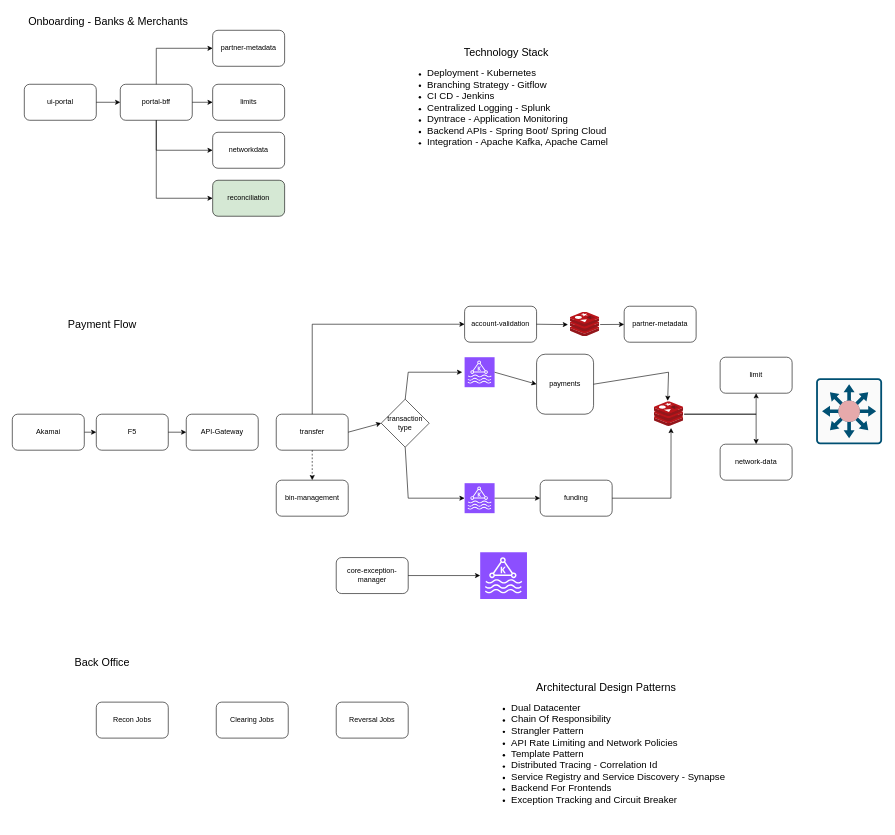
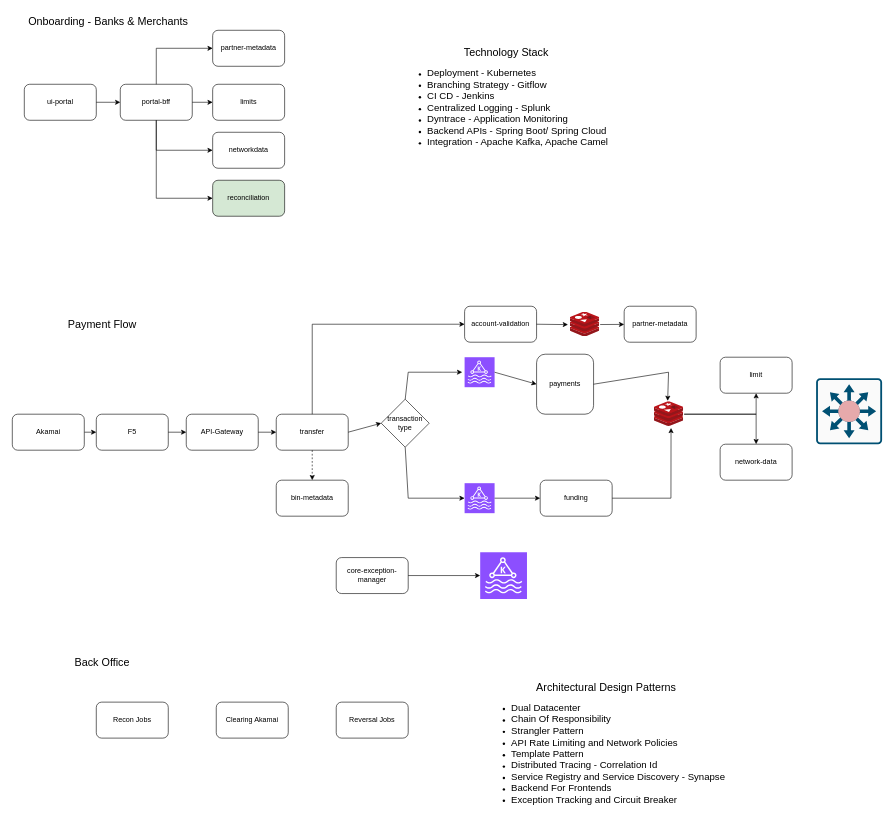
+ <mxCell id="40" style="edgeStyle=orthogonalEdgeStyle;rounded=0;orthogonalLoop=1;jettySize=auto;html=1;entryX=0;entryY=0.5;entryDx=0;entryDy=0;exitX=1;exitY=0.5;exitDx=0;exitDy=0;" parent="1" source="37" target="15" edge="1"><mxGeometry relative="1" as="geometry"><mxPoint x="290" y="730" as="sourcePoint" /><mxPoint x="320" y="730" as="targetPoint" /></mxGeometry></mxCell>
- <mxCell id="54" value="bin-management" style="rounded=1;whiteSpace=wrap;html=1;" vertex="1" parent="1"><mxGeometry x="460" y="800" width="120" height="60" as="geometry" /></mxCell>
+ <mxCell id="54" value="bin-metadata" style="rounded=1;whiteSpace=wrap;html=1;" vertex="1" parent="1"><mxGeometry x="460" y="800" width="120" height="60" as="geometry" /></mxCell>
- <mxCell id="52" value="Clearing Jobs" style="rounded=1;whiteSpace=wrap;html=1;" vertex="1" parent="1"><mxGeometry x="360" y="1170" width="120" height="60" as="geometry" /></mxCell>
+ <mxCell id="52" value="Clearing Akamai" style="rounded=1;whiteSpace=wrap;html=1;" vertex="1" parent="1"><mxGeometry x="360" y="1170" width="120" height="60" as="geometry" /></mxCell>
